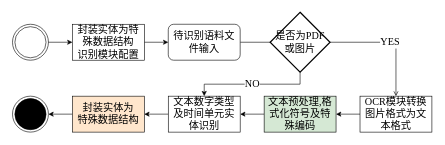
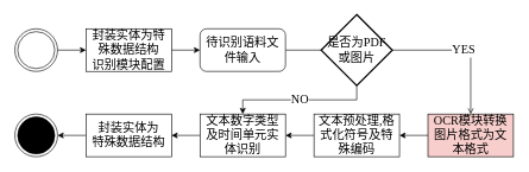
- <mxCell id="18" value="封装实体为&lt;br style=&quot;font-size: 17px;&quot;&gt;特殊数据结构" style="rounded=0;whiteSpace=wrap;html=1;fontFamily=SimSun;fontSize=17;fillColor=#ffe6cc;" parent="1" vertex="1"><mxGeometry x="120" y="160" width="120" height="60" as="geometry" /></mxCell>
+ <mxCell id="18" value="封装实体为&lt;br style=&quot;font-size: 17px;&quot;&gt;特殊数据结构" style="rounded=0;whiteSpace=wrap;html=1;fontFamily=SimSun;fontSize=17;" parent="1" vertex="1"><mxGeometry x="120" y="160" width="120" height="60" as="geometry" /></mxCell>
- <mxCell id="14" value="文本预处理,格式化符号及特殊编码" style="rounded=0;whiteSpace=wrap;html=1;fontFamily=SimSun;fontSize=17;fillColor=#d5e8d4;" parent="1" vertex="1"><mxGeometry x="440" y="160" width="120" height="60" as="geometry" /></mxCell>
+ <mxCell id="14" value="文本预处理,格式化符号及特殊编码" style="rounded=0;whiteSpace=wrap;html=1;fontFamily=SimSun;fontSize=17;" parent="1" vertex="1"><mxGeometry x="440" y="160" width="120" height="60" as="geometry" /></mxCell>
- <mxCell id="12" value="OCR模块转换&lt;br style=&quot;font-size: 17px;&quot;&gt;图片格式为文本格式" style="rounded=0;whiteSpace=wrap;html=1;fontFamily=SimSun;fontSize=17;" parent="1" vertex="1"><mxGeometry x="600" y="160" width="120" height="60" as="geometry" /></mxCell>
+ <mxCell id="12" value="OCR模块转换&lt;br style=&quot;font-size: 17px;&quot;&gt;图片格式为文本格式" style="rounded=0;whiteSpace=wrap;html=1;fontFamily=SimSun;fontSize=17;fillColor=#f8cecc;" parent="1" vertex="1"><mxGeometry x="600" y="160" width="120" height="60" as="geometry" /></mxCell>
